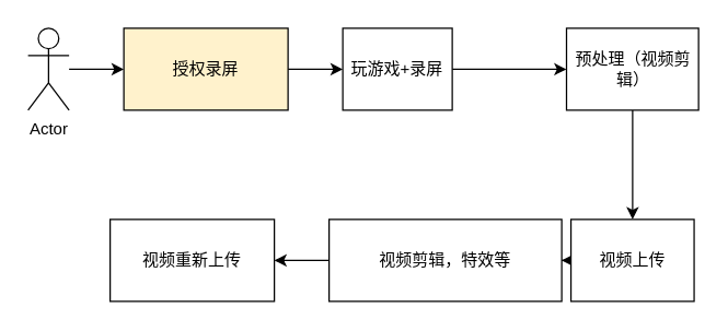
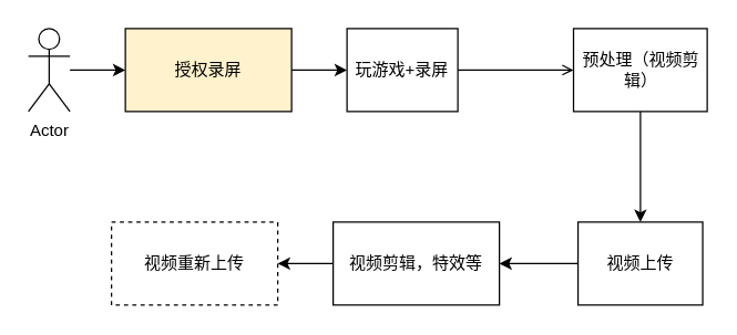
- <mxCell id="4" value="" style="edgeStyle=orthogonalEdgeStyle;rounded=0;orthogonalLoop=1;jettySize=auto;html=1;" edge="1" parent="1" source="5" target="9"><mxGeometry relative="1" as="geometry" /></mxCell>
+ <mxCell id="4" value="" style="edgeStyle=orthogonalEdgeStyle;rounded=0;orthogonalLoop=1;jettySize=auto;html=1;endArrow=open;" edge="1" parent="1" source="5" target="9"><mxGeometry relative="1" as="geometry" /></mxCell>
- <mxCell id="12" value="视频重新上传" style="rounded=0;whiteSpace=wrap;html=1;" vertex="1" parent="1"><mxGeometry x="80" y="160" width="120" height="60" as="geometry" /></mxCell>
+ <mxCell id="12" value="视频重新上传" style="rounded=0;whiteSpace=wrap;html=1;dashed=1;" vertex="1" parent="1"><mxGeometry x="80" y="160" width="120" height="60" as="geometry" /></mxCell>
- <mxCell id="14" value="视频剪辑，特效等" style="rounded=0;whiteSpace=wrap;html=1;" vertex="1" parent="1"><mxGeometry x="240" y="160" width="170" height="60" as="geometry" /></mxCell>
+ <mxCell id="14" value="视频剪辑，特效等" style="rounded=0;whiteSpace=wrap;html=1;" vertex="1" parent="1"><mxGeometry x="240" y="160" width="120" height="60" as="geometry" /></mxCell>
